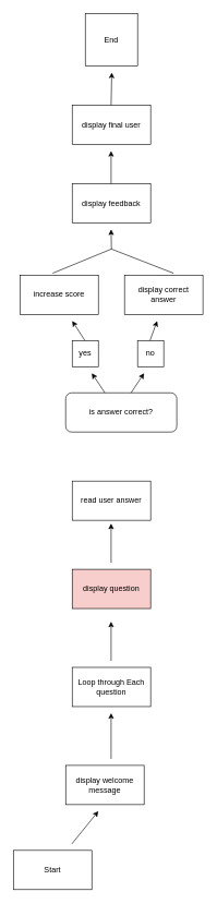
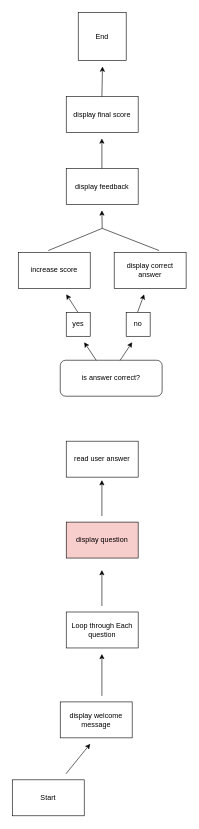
- <mxCell id="23" value="display final user" style="rounded=0;whiteSpace=wrap;html=1;" vertex="1" parent="1"><mxGeometry x="110" y="160" width="120" height="60" as="geometry" /></mxCell>
+ <mxCell id="23" value="display final score" style="rounded=0;whiteSpace=wrap;html=1;" vertex="1" parent="1"><mxGeometry x="110" y="160" width="120" height="60" as="geometry" /></mxCell>
